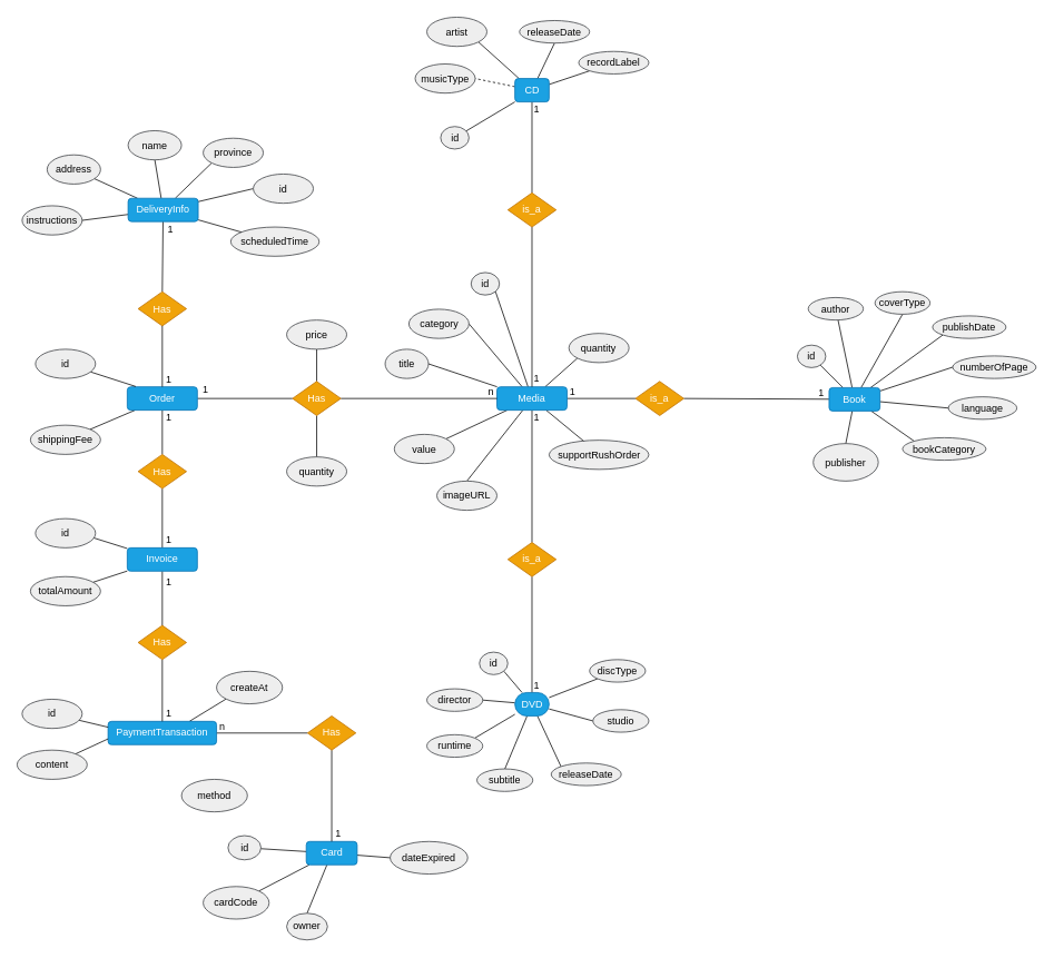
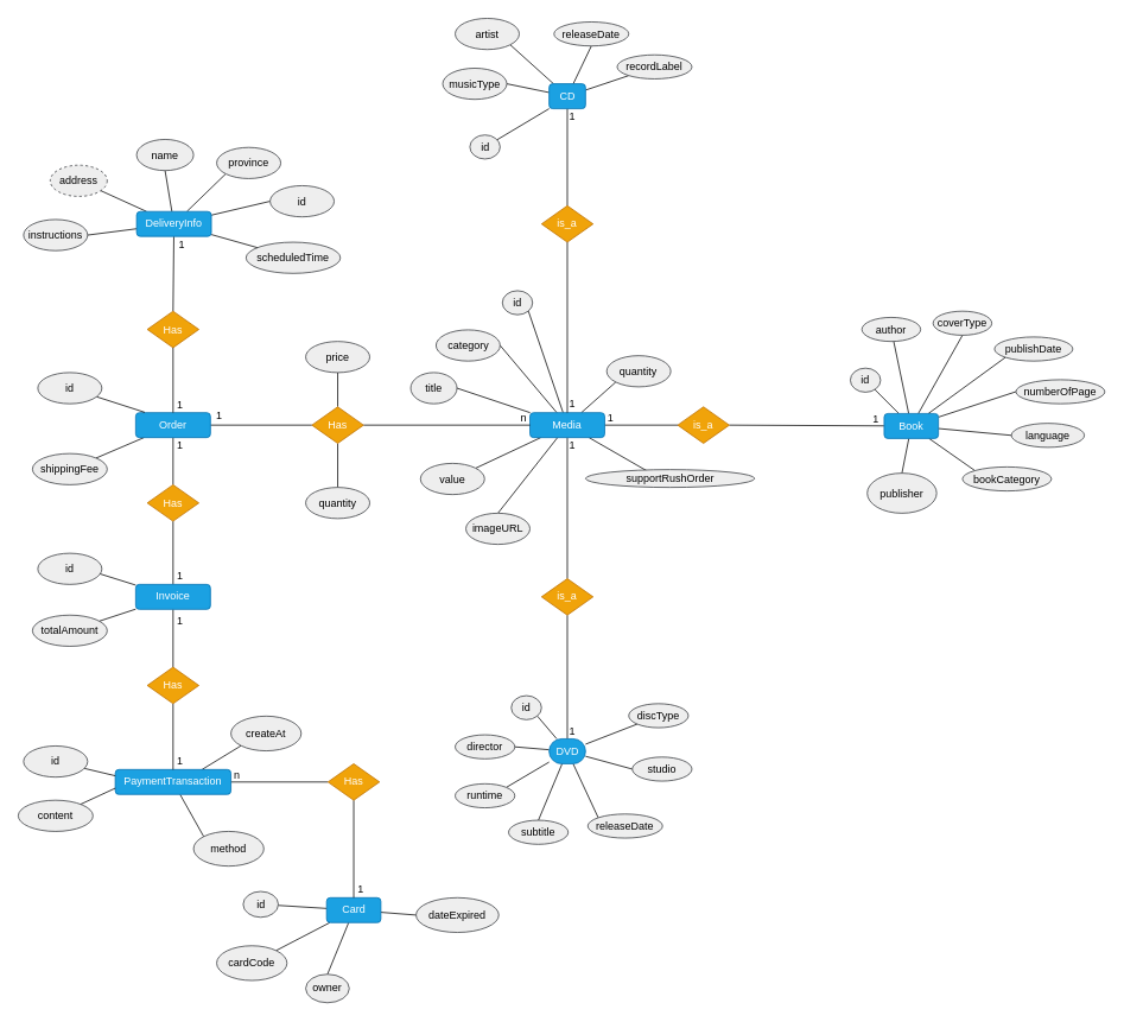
- <mxCell id="3" style="edgeStyle=none;rounded=0;orthogonalLoop=1;jettySize=auto;html=1;entryX=1;entryY=0.5;entryDx=0;entryDy=0;fontColor=#000000;endArrow=none;endFill=0;dashed=1;" parent="1" source="7" target="128" edge="1"><mxGeometry relative="1" as="geometry" /></mxCell>
+ <mxCell id="3" style="edgeStyle=none;rounded=0;orthogonalLoop=1;jettySize=auto;html=1;entryX=1;entryY=0.5;entryDx=0;entryDy=0;fontColor=#000000;endArrow=none;endFill=0;" parent="1" source="7" target="128" edge="1"><mxGeometry relative="1" as="geometry" /></mxCell>
- <mxCell id="95" value="address" style="ellipse;whiteSpace=wrap;html=1;fillColor=#eeeeee;strokeColor=#36393d;" parent="1" vertex="1"><mxGeometry x="56" y="185" width="64" height="35" as="geometry" /></mxCell>
+ <mxCell id="95" value="address" style="ellipse;whiteSpace=wrap;html=1;fillColor=#eeeeee;strokeColor=#36393d;dashed=1;" parent="1" vertex="1"><mxGeometry x="56" y="185" width="64" height="35" as="geometry" /></mxCell>
- <mxCell id="117" value="supportRushOrder" style="ellipse;whiteSpace=wrap;html=1;fillColor=#eeeeee;strokeColor=#36393d;" parent="1" vertex="1"><mxGeometry x="657.5" y="527" width="119.5" height="35" as="geometry" /></mxCell>
+ <mxCell id="117" value="supportRushOrder" style="ellipse;whiteSpace=wrap;html=1;fillColor=#eeeeee;strokeColor=#36393d;" parent="1" vertex="1"><mxGeometry x="657.5" y="527" width="190" height="20" as="geometry" /></mxCell>
+ <mxCell id="51" style="edgeStyle=none;rounded=0;orthogonalLoop=1;jettySize=auto;html=1;entryX=0;entryY=0;entryDx=0;entryDy=0;fontColor=#000000;endArrow=none;endFill=0;" parent="1" source="52" target="109" edge="1"><mxGeometry relative="1" as="geometry" /></mxCell>
